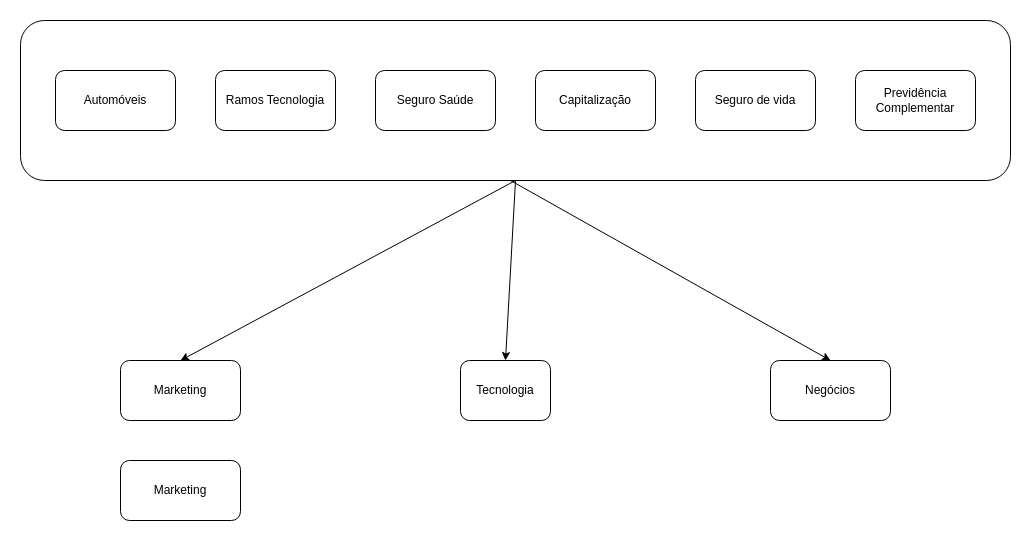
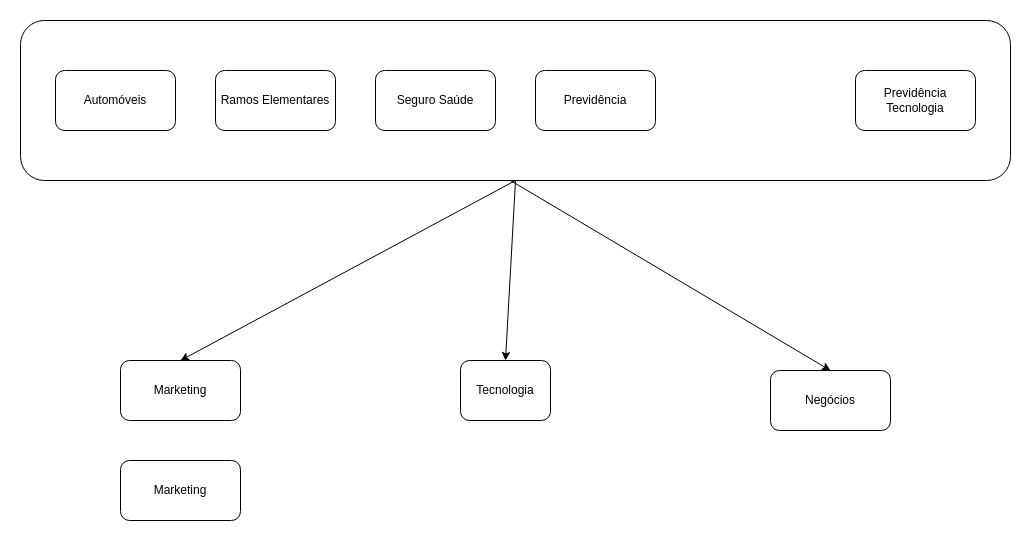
- <mxCell id="8" value="Ramos Tecnologia" style="rounded=1;whiteSpace=wrap;html=1;" vertex="1" parent="6"><mxGeometry x="160" width="120" height="60" as="geometry" /></mxCell>
+ <mxCell id="8" value="Ramos Elementares" style="rounded=1;whiteSpace=wrap;html=1;" vertex="1" parent="6"><mxGeometry x="160" width="120" height="60" as="geometry" /></mxCell>
- <mxCell id="10" value="Capitalização" style="rounded=1;whiteSpace=wrap;html=1;" vertex="1" parent="6"><mxGeometry x="480" width="120" height="60" as="geometry" /></mxCell>
+ <mxCell id="10" value="Previdência" style="rounded=1;whiteSpace=wrap;html=1;" vertex="1" parent="6"><mxGeometry x="480" width="120" height="60" as="geometry" /></mxCell>
- <mxCell id="11" value="Seguro de vida" style="rounded=1;whiteSpace=wrap;html=1;" vertex="1" parent="6"><mxGeometry x="640" width="120" height="60" as="geometry" /></mxCell>
- <mxCell id="12" value="Previdência Complementar" style="rounded=1;whiteSpace=wrap;html=1;" vertex="1" parent="6"><mxGeometry x="800" width="120" height="60" as="geometry" /></mxCell>
+ <mxCell id="12" value="Previdência Tecnologia" style="rounded=1;whiteSpace=wrap;html=1;" vertex="1" parent="6"><mxGeometry x="800" width="120" height="60" as="geometry" /></mxCell>
- <mxCell id="4" value="Negócios" style="rounded=1;whiteSpace=wrap;html=1;" vertex="1" parent="1"><mxGeometry x="770" y="360" width="120" height="60" as="geometry" /></mxCell>
+ <mxCell id="4" value="Negócios" style="rounded=1;whiteSpace=wrap;html=1;" vertex="1" parent="1"><mxGeometry x="770" y="370" width="120" height="60" as="geometry" /></mxCell>
